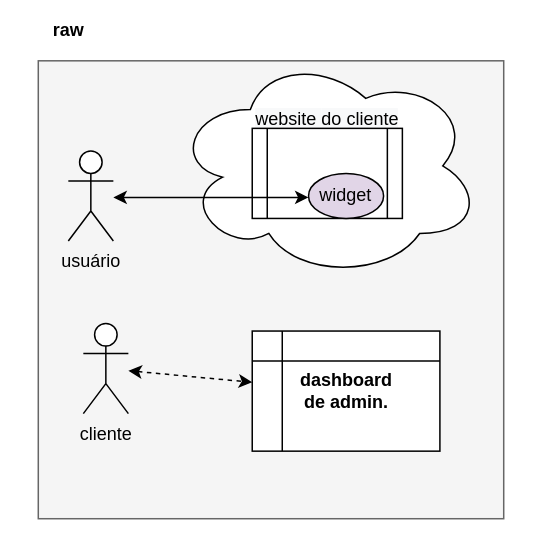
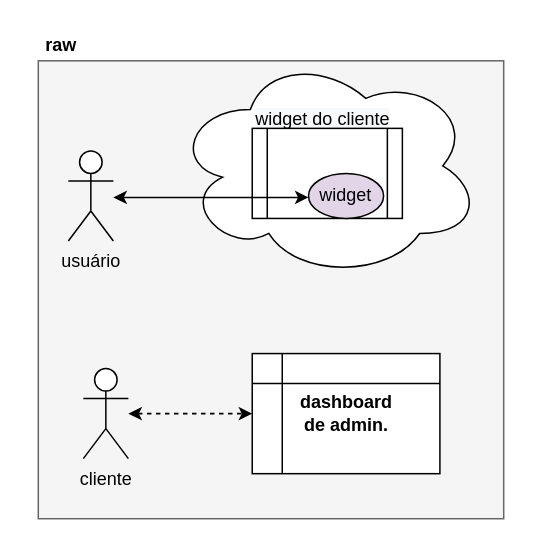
- <mxCell id="13" value="raw" style="text;html=1;align=center;verticalAlign=middle;resizable=0;points=[];autosize=1;strokeColor=none;fontStyle=1;movable=0;rotatable=0;deletable=0;editable=0;connectable=0;" vertex="1" parent="1"><mxGeometry x="25" y="10" width="40" height="20" as="geometry" /></mxCell>
+ <mxCell id="13" value="raw" style="text;html=1;align=center;verticalAlign=middle;resizable=0;points=[];autosize=1;strokeColor=none;fontStyle=1;movable=0;rotatable=0;deletable=0;editable=0;connectable=0;" vertex="1" parent="1"><mxGeometry x="20" y="20" width="40" height="20" as="geometry" /></mxCell>
- <mxCell id="9" value="&lt;span style=&quot;color: rgb(0 , 0 , 0) ; font-family: &amp;#34;helvetica&amp;#34; ; font-size: 12px ; font-style: normal ; font-weight: 400 ; letter-spacing: normal ; text-align: center ; text-indent: 0px ; text-transform: none ; word-spacing: 0px ; background-color: rgb(248 , 249 , 250) ; display: inline ; float: none&quot;&gt;website&amp;nbsp;&lt;/span&gt;&lt;span style=&quot;color: rgb(0 , 0 , 0) ; font-family: &amp;#34;helvetica&amp;#34; ; font-size: 12px ; font-style: normal ; font-weight: 400 ; letter-spacing: normal ; text-align: center ; text-indent: 0px ; text-transform: none ; word-spacing: 0px ; background-color: rgb(248 , 249 , 250) ; display: inline ; float: none&quot;&gt;do cliente&lt;/span&gt;" style="text;whiteSpace=wrap;html=1;movable=0;resizable=0;rotatable=0;deletable=0;editable=0;connectable=0;" vertex="1" parent="7"><mxGeometry x="52.5" y="30" width="107.5" height="30" as="geometry" /></mxCell>
+ <mxCell id="9" value="&lt;span style=&quot;color: rgb(0 , 0 , 0) ; font-family: &amp;#34;helvetica&amp;#34; ; font-size: 12px ; font-style: normal ; font-weight: 400 ; letter-spacing: normal ; text-align: center ; text-indent: 0px ; text-transform: none ; word-spacing: 0px ; background-color: rgb(248 , 249 , 250) ; display: inline ; float: none&quot;&gt;widget&amp;nbsp;&lt;/span&gt;&lt;span style=&quot;color: rgb(0 , 0 , 0) ; font-family: &amp;#34;helvetica&amp;#34; ; font-size: 12px ; font-style: normal ; font-weight: 400 ; letter-spacing: normal ; text-align: center ; text-indent: 0px ; text-transform: none ; word-spacing: 0px ; background-color: rgb(248 , 249 , 250) ; display: inline ; float: none&quot;&gt;do cliente&lt;/span&gt;" style="text;whiteSpace=wrap;html=1;movable=0;resizable=0;rotatable=0;deletable=0;editable=0;connectable=0;" vertex="1" parent="7"><mxGeometry x="52.5" y="30" width="107.5" height="30" as="geometry" /></mxCell>
- <mxCell id="5" value="cliente" style="shape=umlActor;verticalLabelPosition=bottom;verticalAlign=top;html=1;outlineConnect=0;movable=0;resizable=0;rotatable=0;deletable=0;editable=0;connectable=0;" parent="1" vertex="1"><mxGeometry x="55" y="215" width="30" height="60" as="geometry" /></mxCell>
+ <mxCell id="5" value="cliente" style="shape=umlActor;verticalLabelPosition=bottom;verticalAlign=top;html=1;outlineConnect=0;movable=0;resizable=0;rotatable=0;deletable=0;editable=0;connectable=0;" parent="1" vertex="1"><mxGeometry x="55" y="245" width="30" height="60" as="geometry" /></mxCell>
- <mxCell id="3" value="&lt;b&gt;dashboard&lt;br&gt;de admin.&lt;br&gt;&lt;/b&gt;" style="shape=internalStorage;whiteSpace=wrap;html=1;backgroundOutline=1;movable=0;resizable=0;rotatable=0;deletable=0;editable=0;connectable=0;" parent="1" vertex="1"><mxGeometry x="167.5" y="220" width="125" height="80" as="geometry" /></mxCell>
+ <mxCell id="3" value="&lt;b&gt;dashboard&lt;br&gt;de admin.&lt;br&gt;&lt;/b&gt;" style="shape=internalStorage;whiteSpace=wrap;html=1;backgroundOutline=1;movable=0;resizable=0;rotatable=0;deletable=0;editable=0;connectable=0;" parent="1" vertex="1"><mxGeometry x="167.5" y="235" width="125" height="80" as="geometry" /></mxCell>
